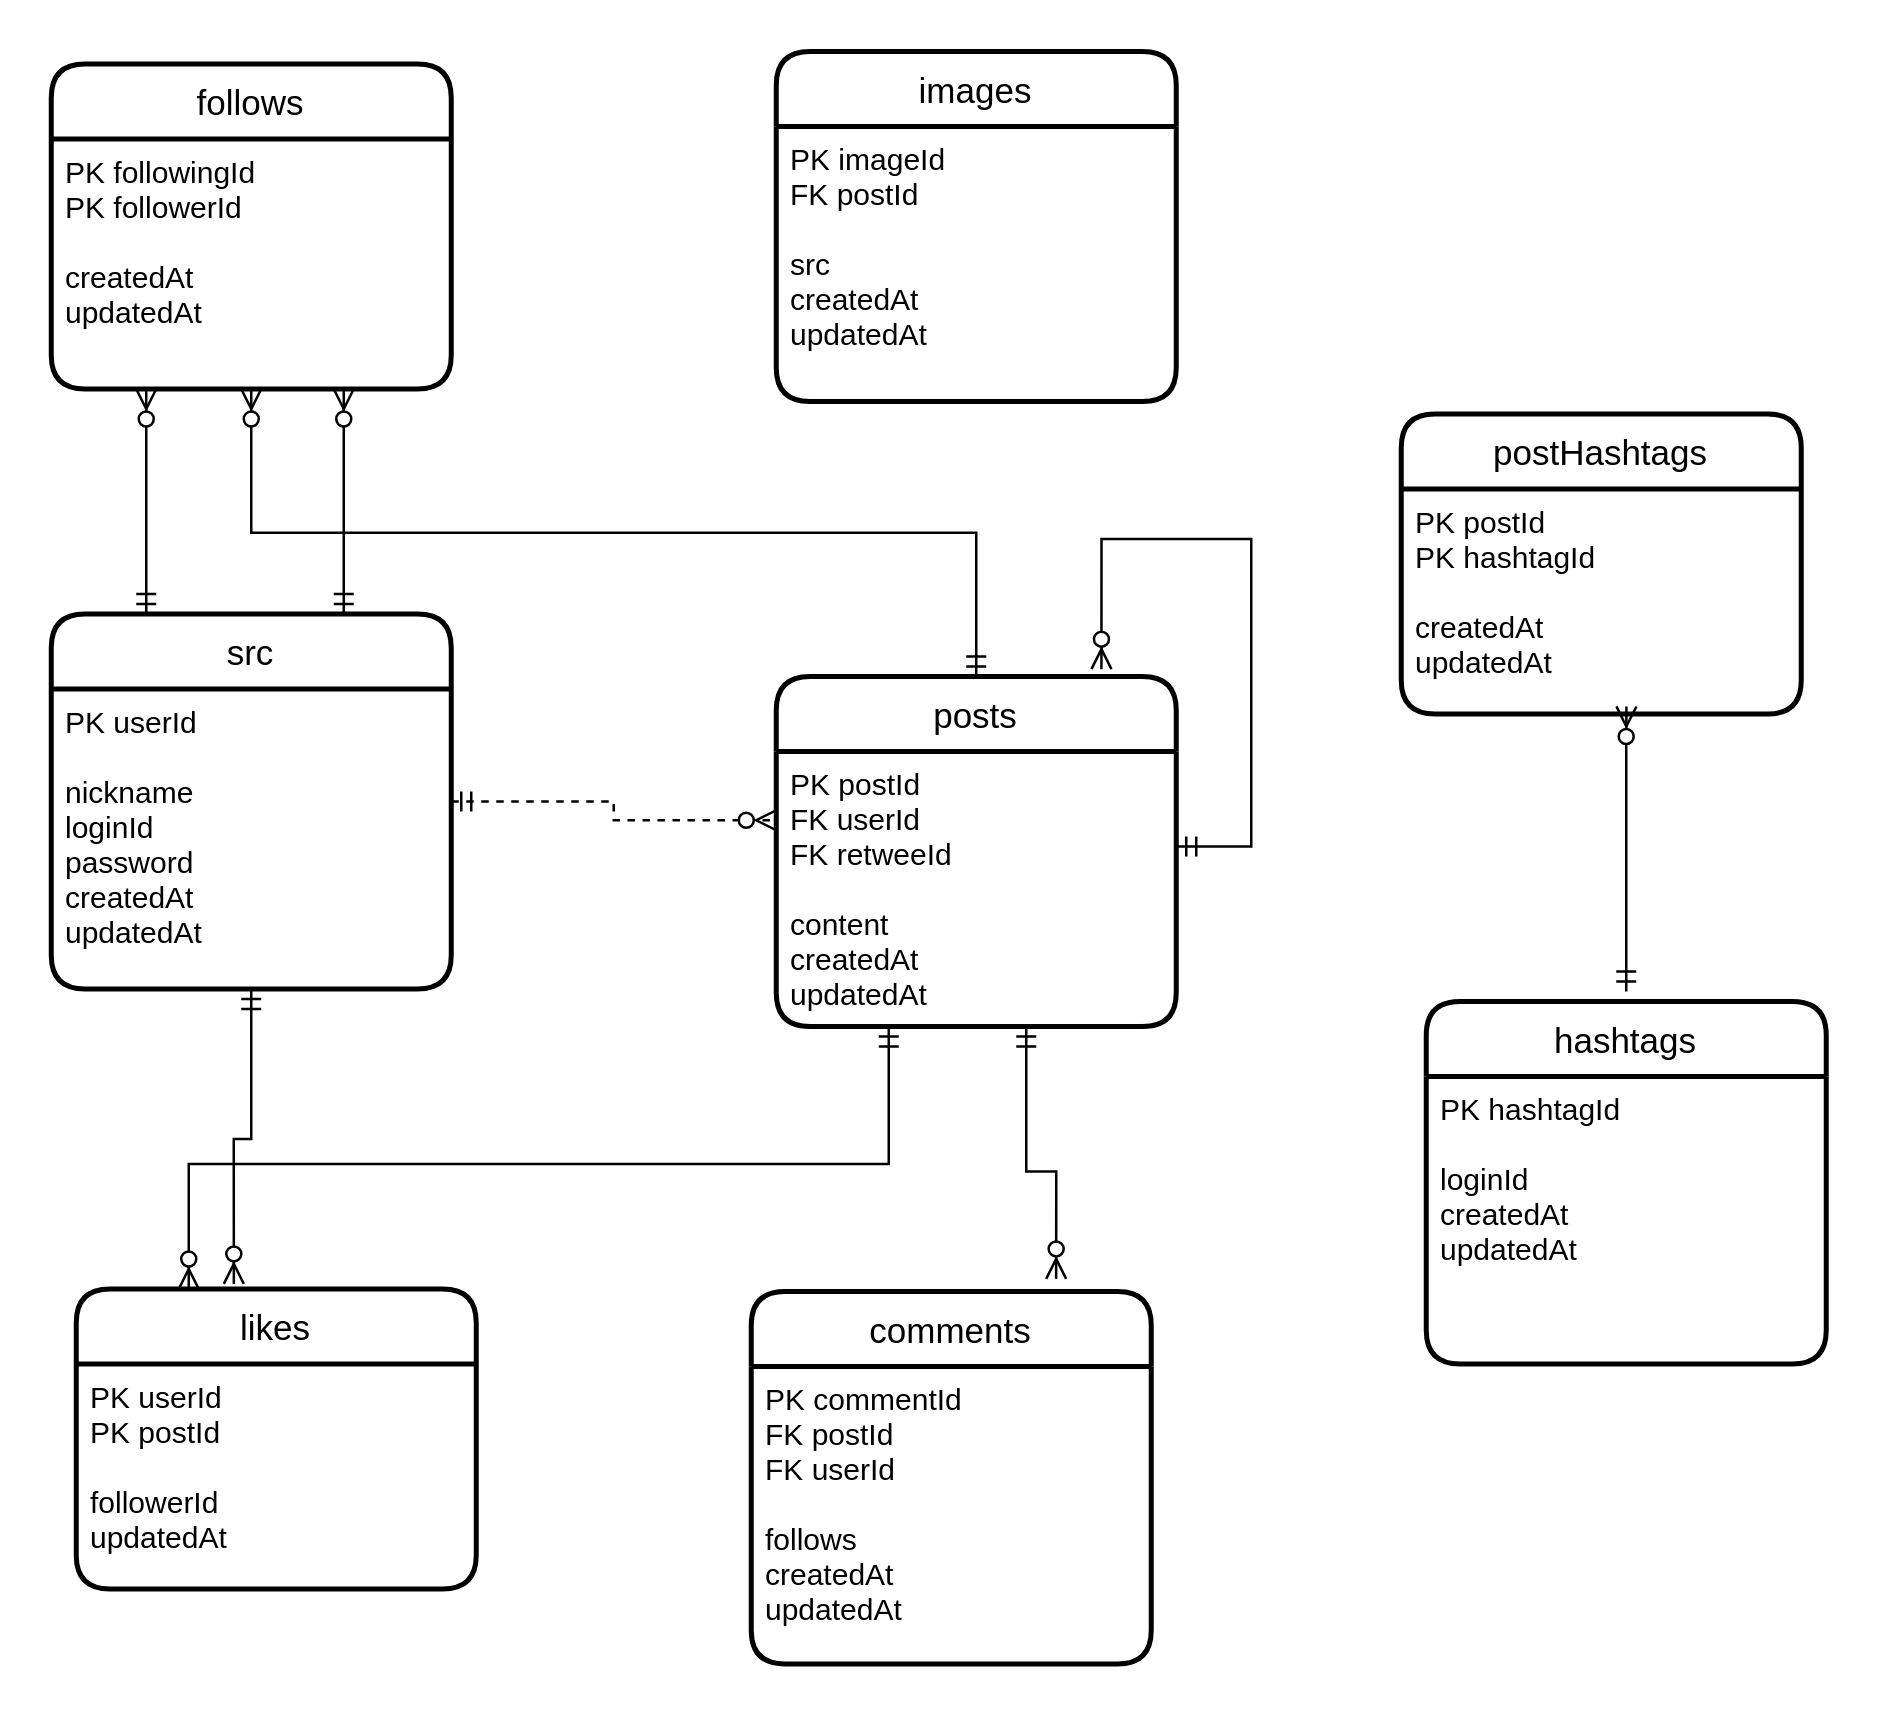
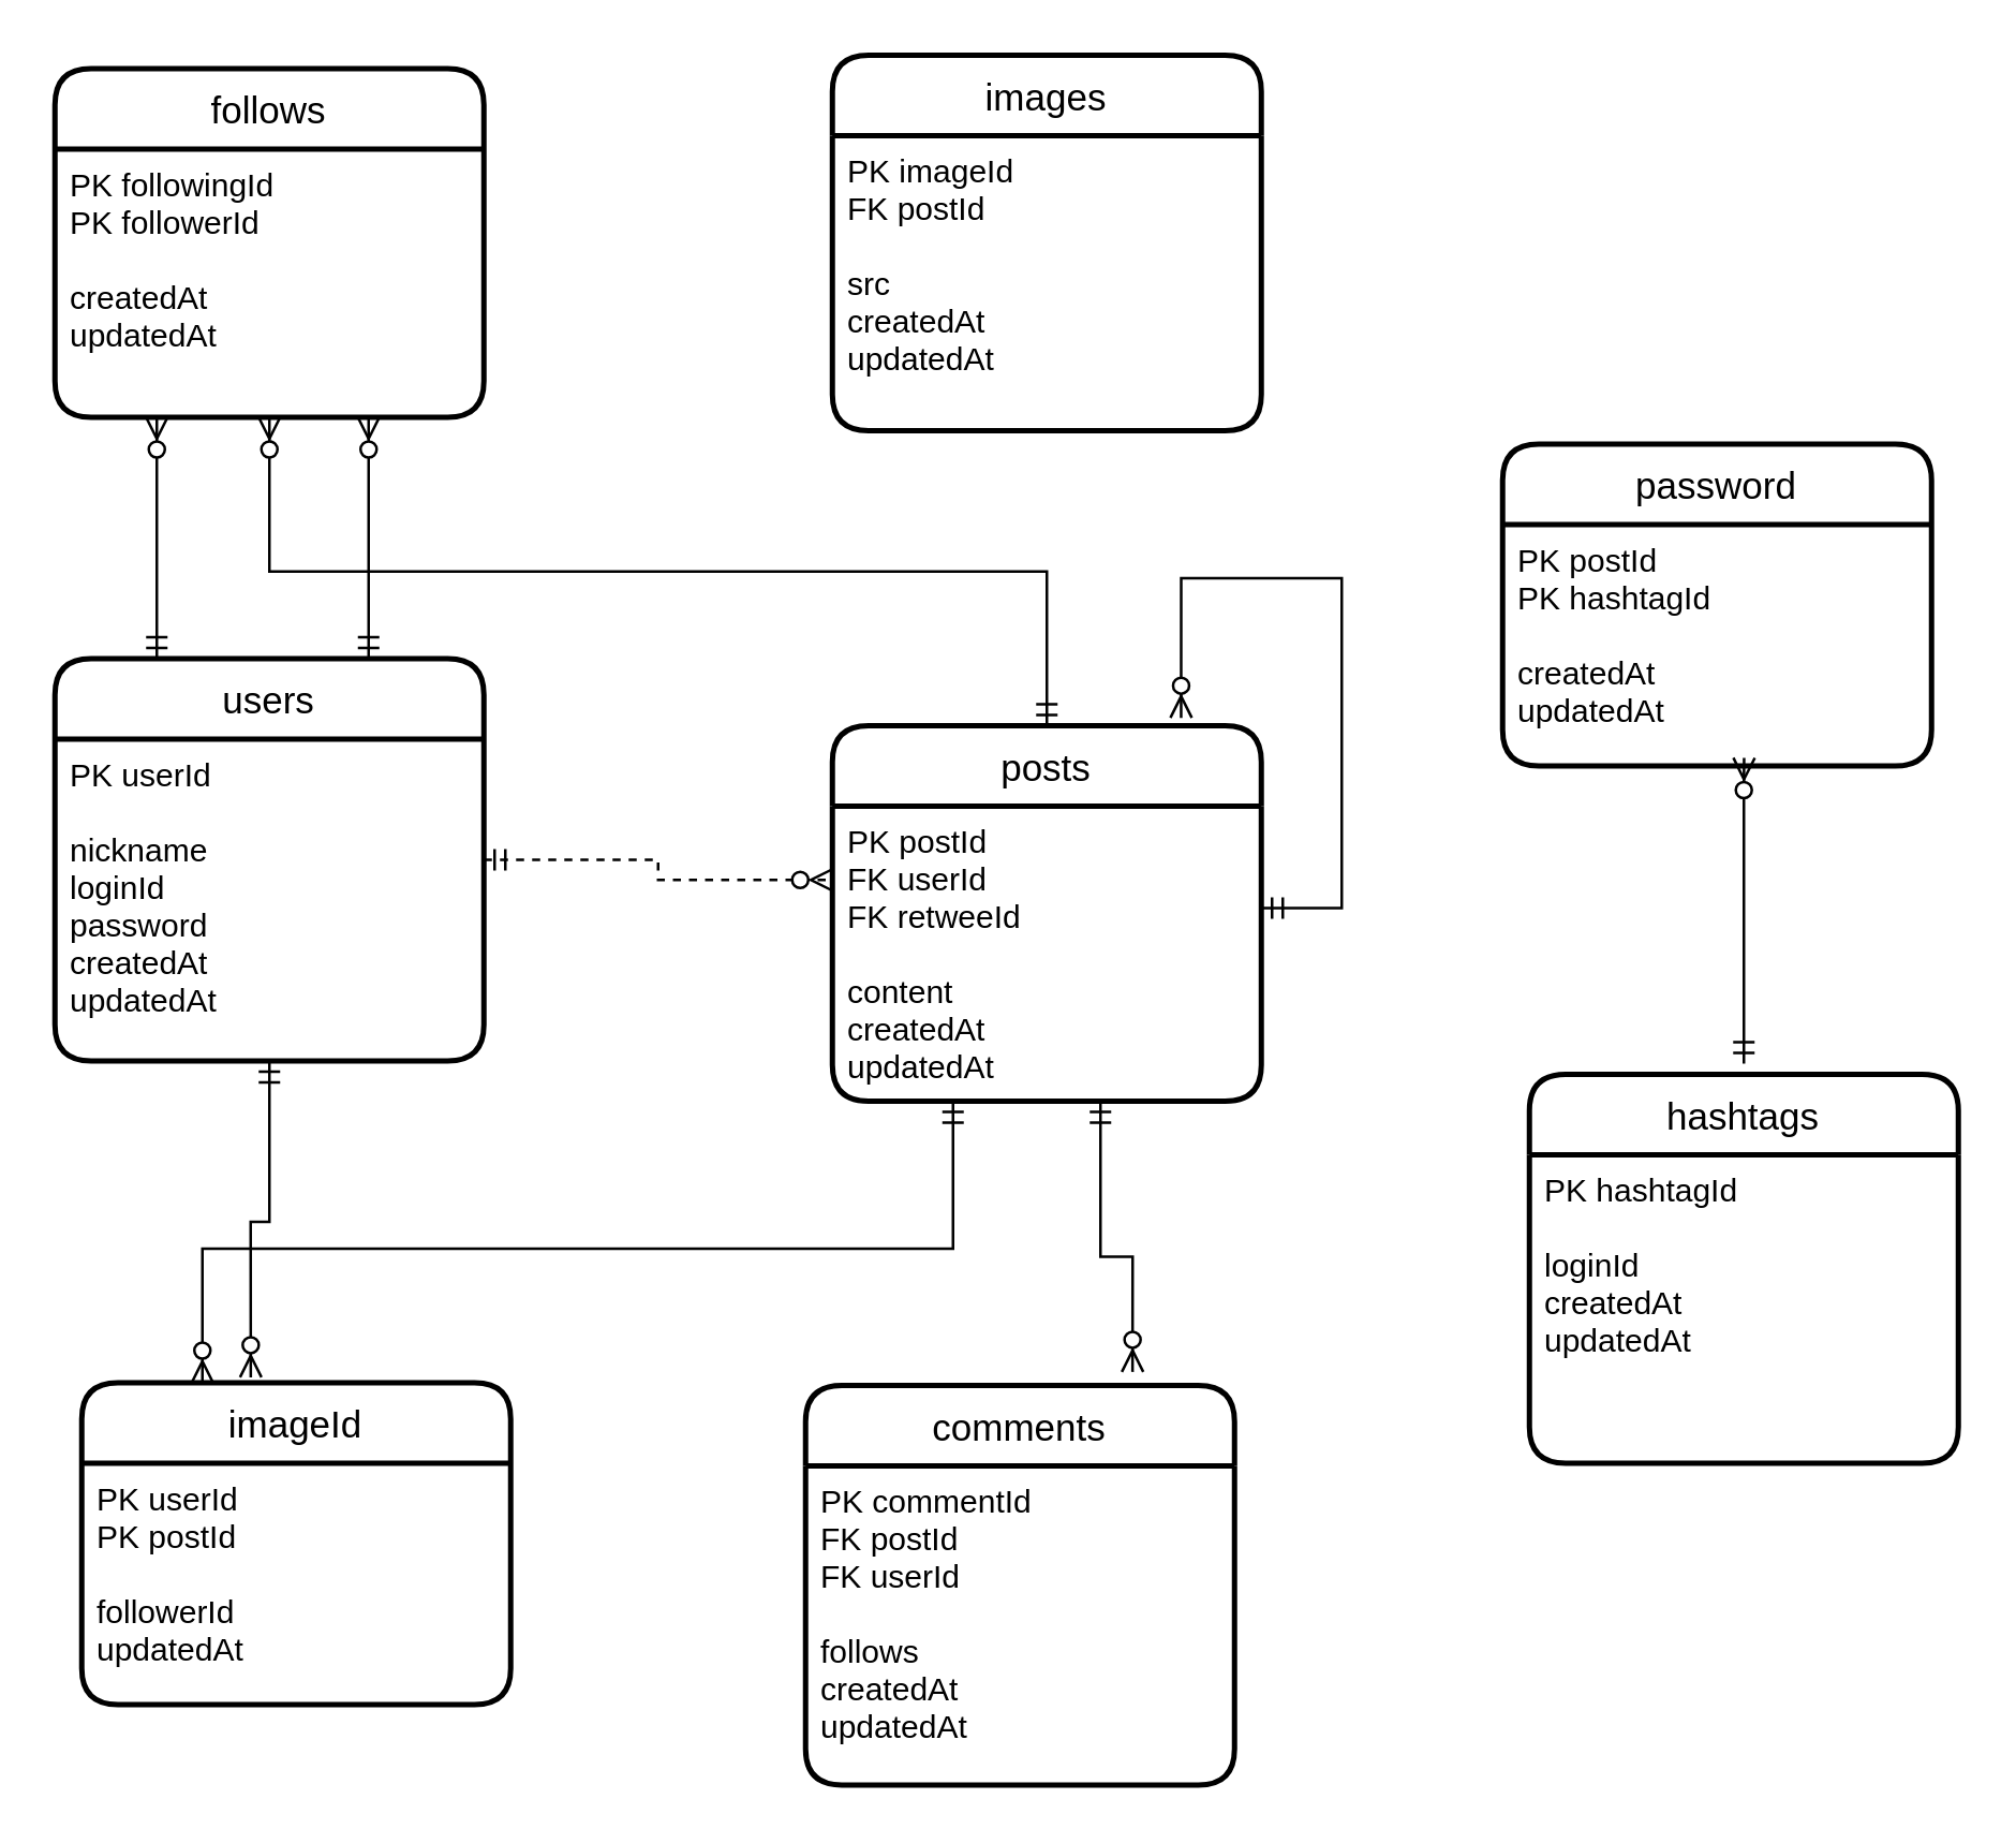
- <mxCell id="14" value="postHashtags" style="swimlane;childLayout=stackLayout;horizontal=1;startSize=30;horizontalStack=0;rounded=1;fontSize=14;fontStyle=0;strokeWidth=2;resizeParent=0;resizeLast=1;shadow=0;dashed=0;align=center;fillColor=none;" vertex="1" parent="1"><mxGeometry x="560" y="165" width="160" height="120" as="geometry" /></mxCell>
+ <mxCell id="14" value="password" style="swimlane;childLayout=stackLayout;horizontal=1;startSize=30;horizontalStack=0;rounded=1;fontSize=14;fontStyle=0;strokeWidth=2;resizeParent=0;resizeLast=1;shadow=0;dashed=0;align=center;fillColor=none;" vertex="1" parent="1"><mxGeometry x="560" y="165" width="160" height="120" as="geometry" /></mxCell>
- <mxCell id="10" value="src" style="swimlane;childLayout=stackLayout;horizontal=1;startSize=30;horizontalStack=0;rounded=1;fontSize=14;fontStyle=0;strokeWidth=2;resizeParent=0;resizeLast=1;shadow=0;dashed=0;align=center;fillColor=none;" vertex="1" parent="1"><mxGeometry x="20" y="245" width="160" height="150" as="geometry" /></mxCell>
+ <mxCell id="10" value="users" style="swimlane;childLayout=stackLayout;horizontal=1;startSize=30;horizontalStack=0;rounded=1;fontSize=14;fontStyle=0;strokeWidth=2;resizeParent=0;resizeLast=1;shadow=0;dashed=0;align=center;fillColor=none;" vertex="1" parent="1"><mxGeometry x="20" y="245" width="160" height="150" as="geometry" /></mxCell>
- <mxCell id="12" value="likes" style="swimlane;childLayout=stackLayout;horizontal=1;startSize=30;horizontalStack=0;rounded=1;fontSize=14;fontStyle=0;strokeWidth=2;resizeParent=0;resizeLast=1;shadow=0;dashed=0;align=center;fillColor=none;" vertex="1" parent="1"><mxGeometry x="30" y="515" width="160" height="120" as="geometry" /></mxCell>
+ <mxCell id="12" value="imageId" style="swimlane;childLayout=stackLayout;horizontal=1;startSize=30;horizontalStack=0;rounded=1;fontSize=14;fontStyle=0;strokeWidth=2;resizeParent=0;resizeLast=1;shadow=0;dashed=0;align=center;fillColor=none;" vertex="1" parent="1"><mxGeometry x="30" y="515" width="160" height="120" as="geometry" /></mxCell>
